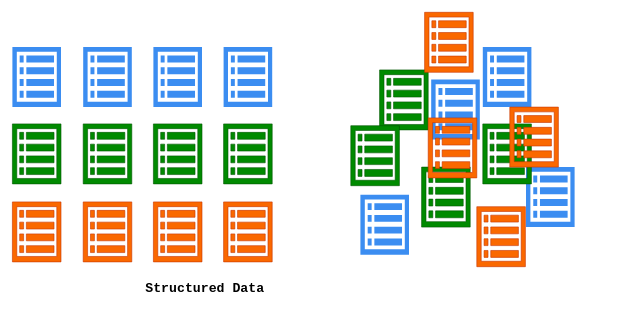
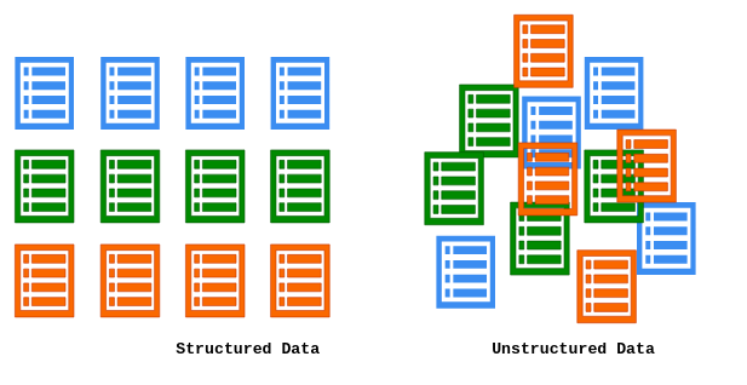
+ <mxCell id="27" value="&lt;font face=&quot;Courier New&quot; style=&quot;font-size: 22px;&quot;&gt;&lt;b&gt;Unstructured Data&lt;/b&gt;&lt;/font&gt;" style="text;strokeColor=none;align=center;fillColor=none;html=1;verticalAlign=middle;whiteSpace=wrap;rounded=0;" vertex="1" parent="1"><mxGeometry x="572" y="454" width="434" height="54" as="geometry" /></mxCell>
